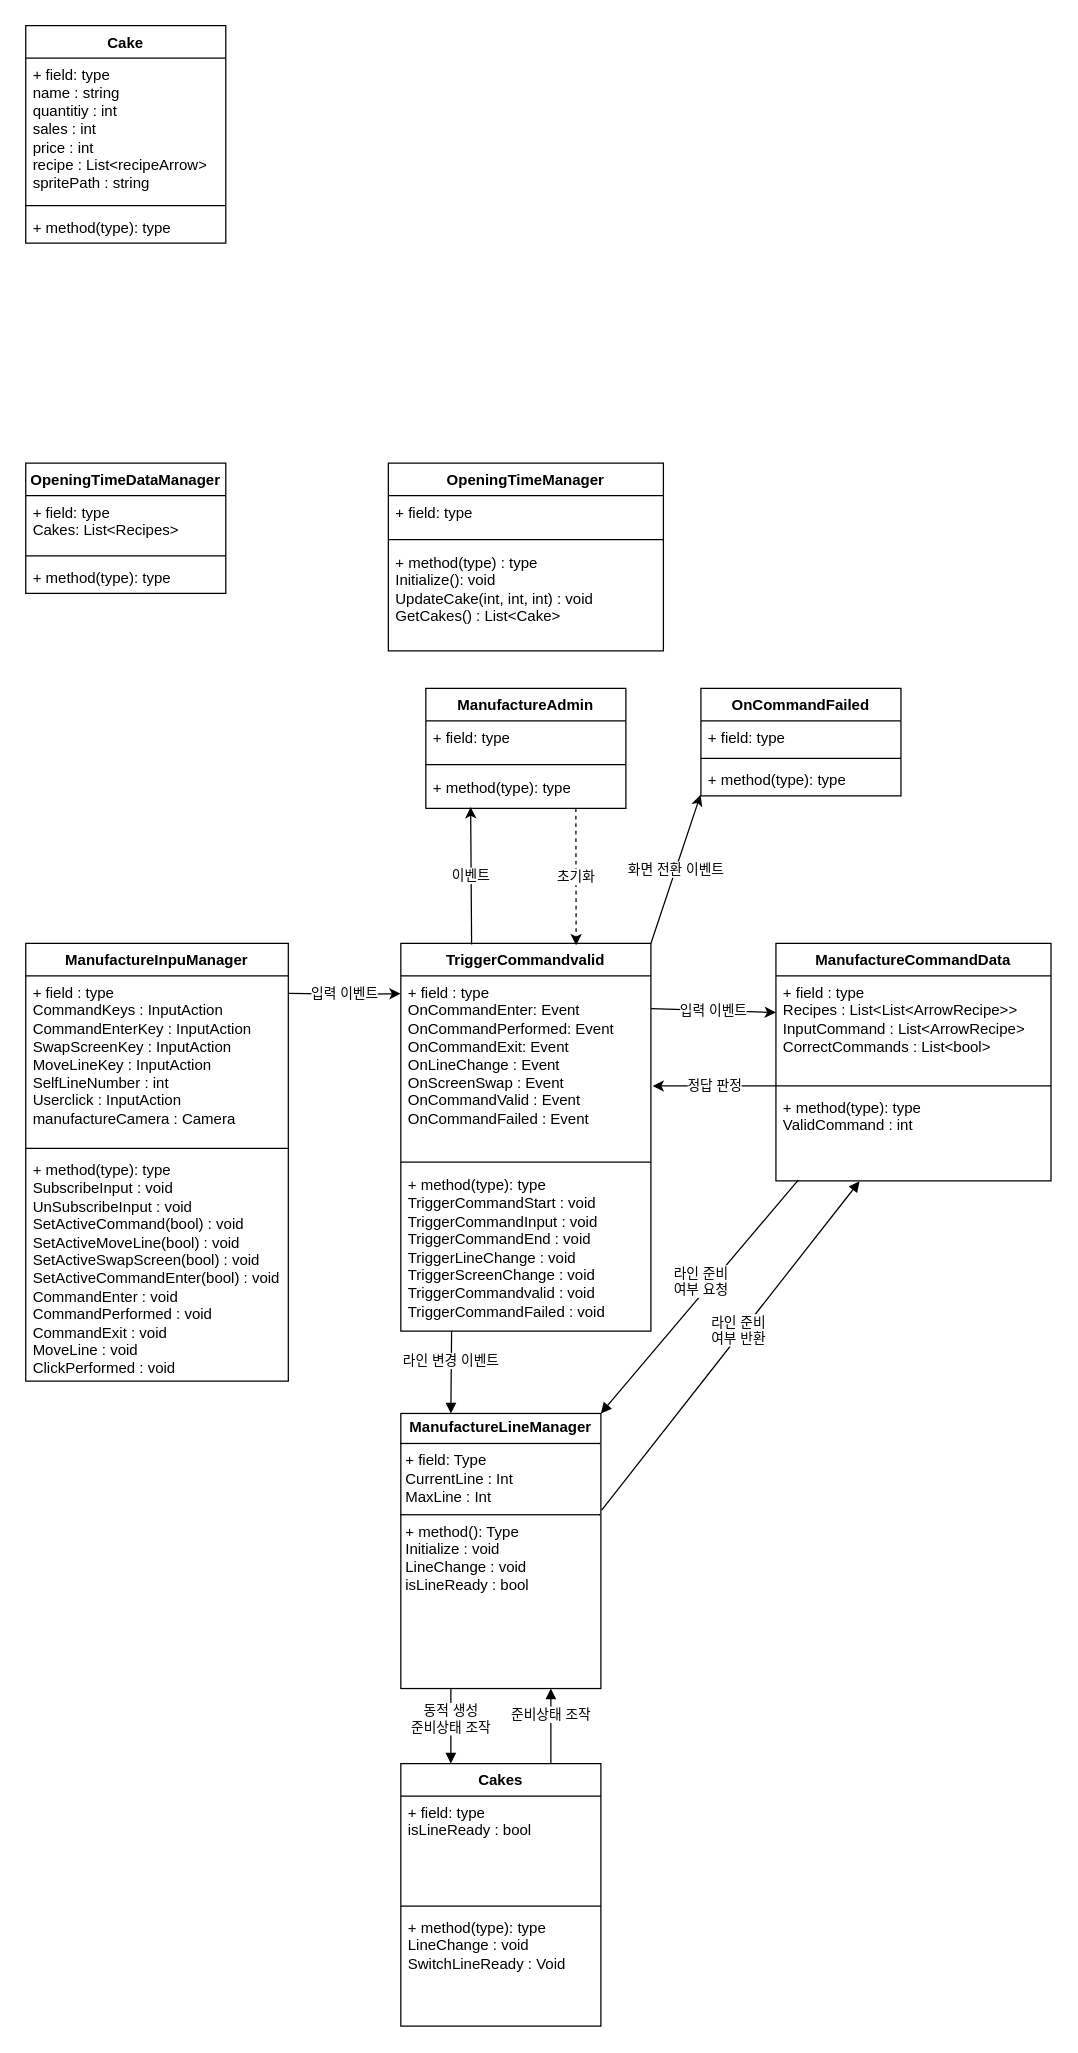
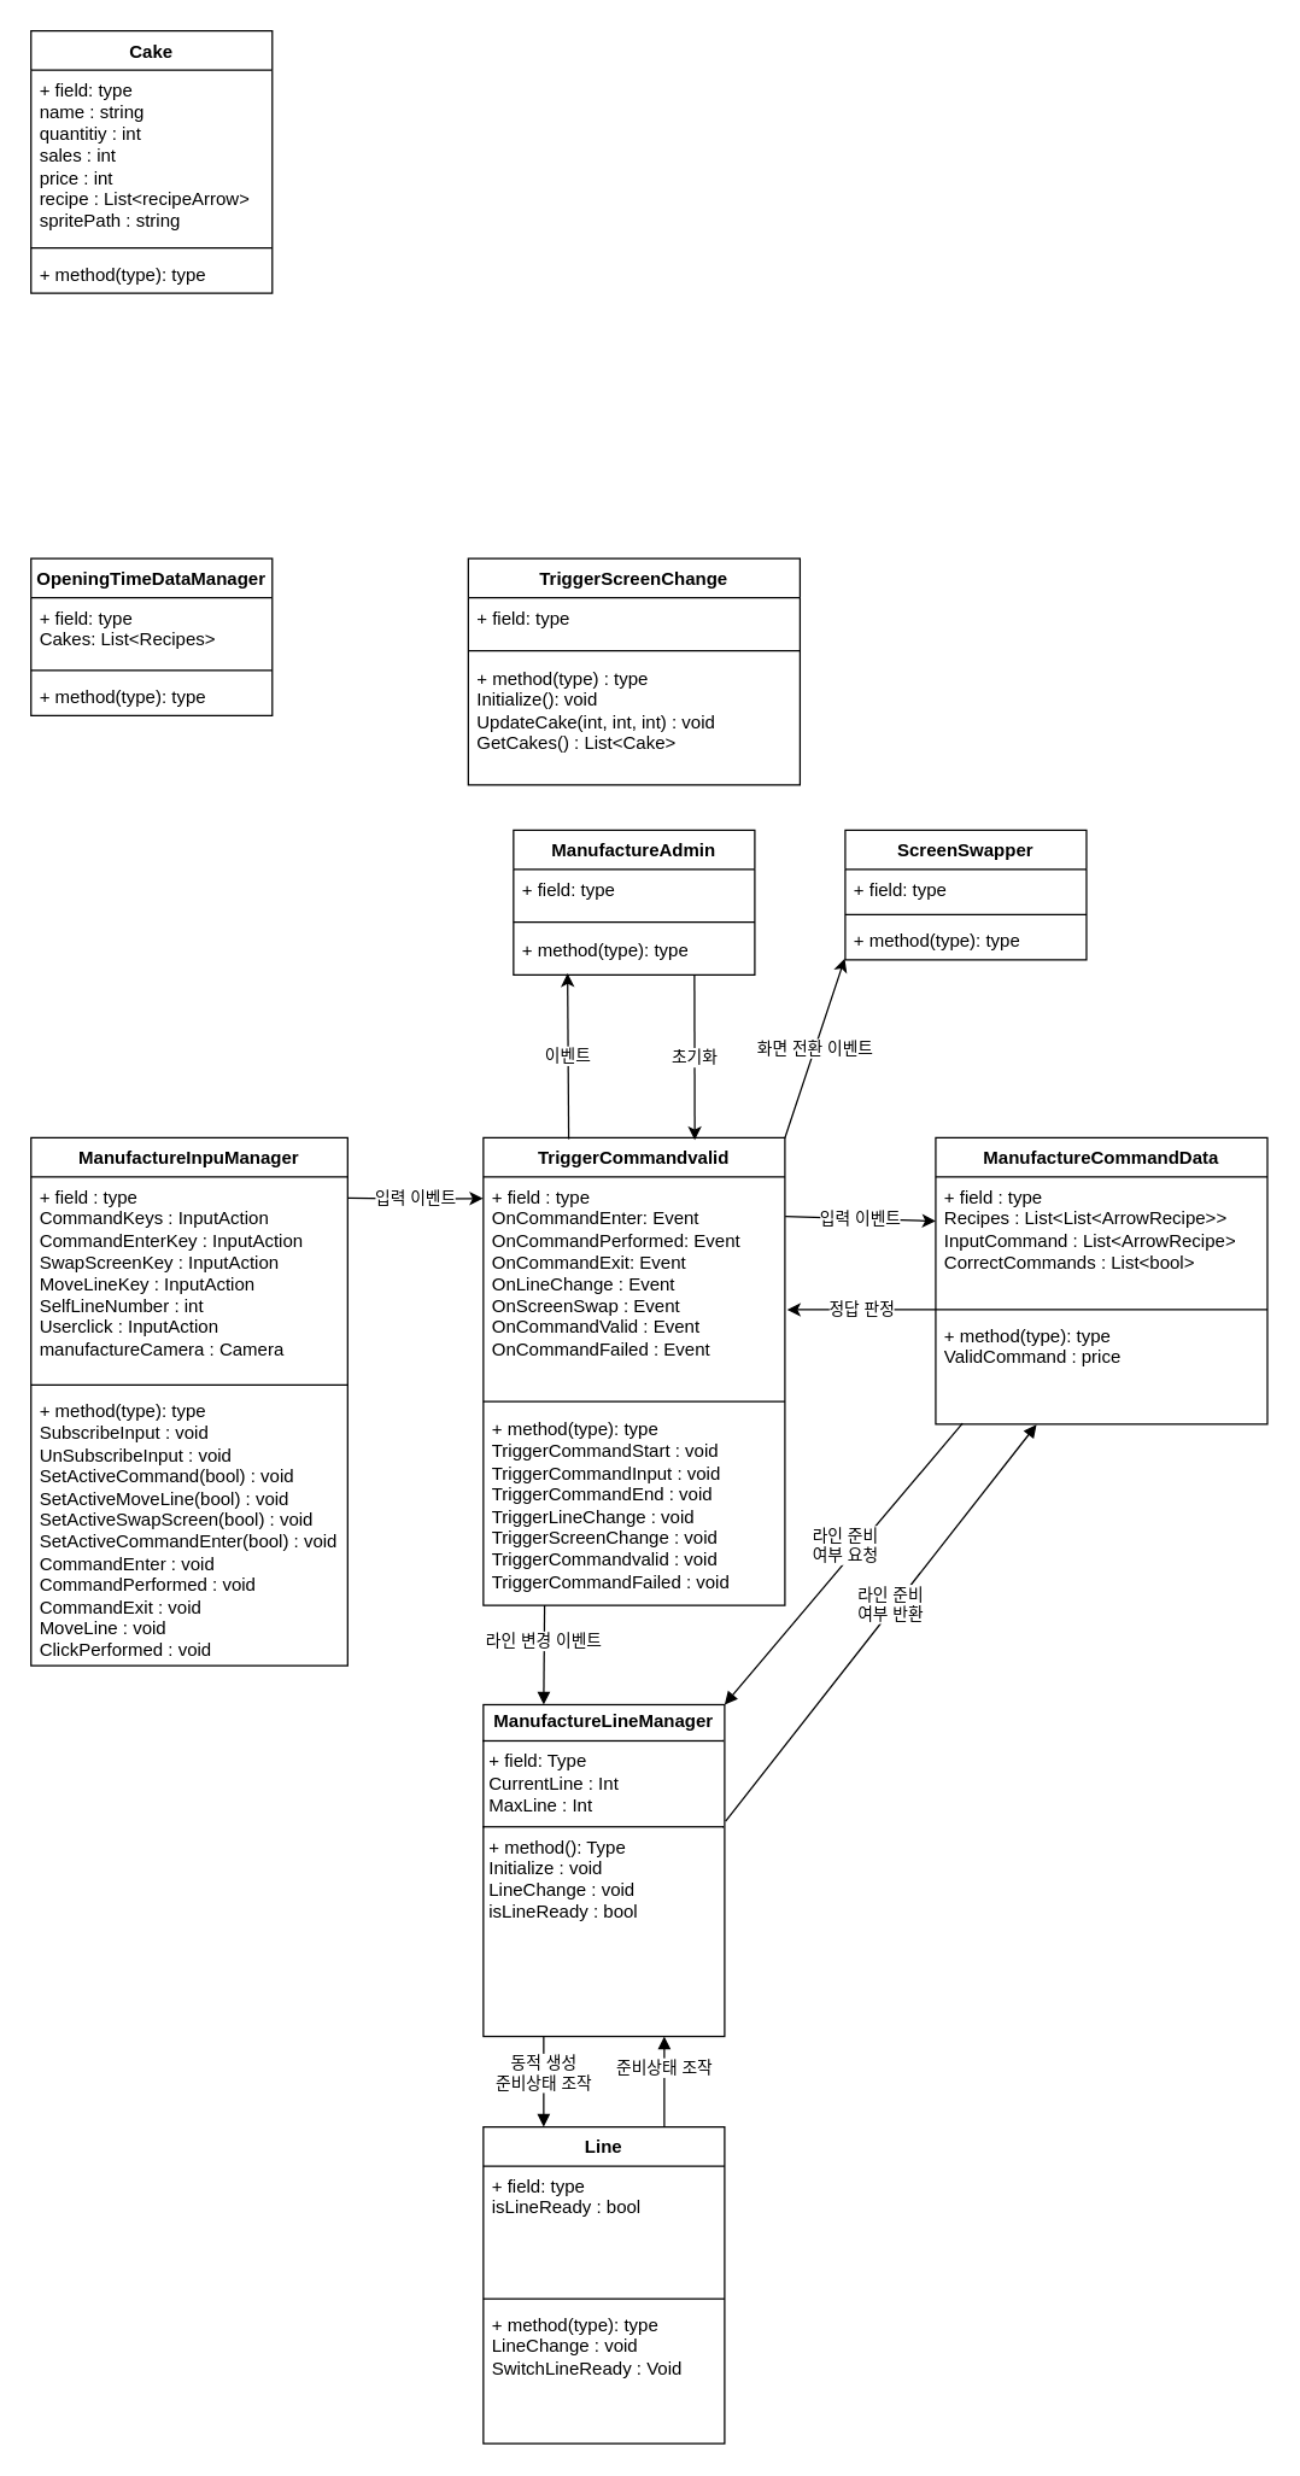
- <mxCell id="2" value="OpeningTimeManager" style="swimlane;fontStyle=1;align=center;verticalAlign=top;childLayout=stackLayout;horizontal=1;startSize=26;horizontalStack=0;resizeParent=1;resizeParentMax=0;resizeLast=0;collapsible=1;marginBottom=0;whiteSpace=wrap;html=1;" parent="1" vertex="1"><mxGeometry x="310" width="220" height="150" as="geometry" y="370" /></mxCell>
+ <mxCell id="2" value="TriggerScreenChange" style="swimlane;fontStyle=1;align=center;verticalAlign=top;childLayout=stackLayout;horizontal=1;startSize=26;horizontalStack=0;resizeParent=1;resizeParentMax=0;resizeLast=0;collapsible=1;marginBottom=0;whiteSpace=wrap;html=1;" parent="1" vertex="1"><mxGeometry x="310" width="220" height="150" as="geometry" y="370" /></mxCell>
- <mxCell id="14" value="OnCommandFailed" style="swimlane;fontStyle=1;align=center;verticalAlign=top;childLayout=stackLayout;horizontal=1;startSize=26;horizontalStack=0;resizeParent=1;resizeParentMax=0;resizeLast=0;collapsible=1;marginBottom=0;whiteSpace=wrap;html=1;" parent="1" vertex="1"><mxGeometry x="560" y="550" width="160" height="86" as="geometry"><mxRectangle x="580" y="120" width="130" height="30" as="alternateBounds" /></mxGeometry></mxCell>
+ <mxCell id="14" value="ScreenSwapper" style="swimlane;fontStyle=1;align=center;verticalAlign=top;childLayout=stackLayout;horizontal=1;startSize=26;horizontalStack=0;resizeParent=1;resizeParentMax=0;resizeLast=0;collapsible=1;marginBottom=0;whiteSpace=wrap;html=1;" parent="1" vertex="1"><mxGeometry x="560" y="550" width="160" height="86" as="geometry"><mxRectangle x="580" y="120" width="130" height="30" as="alternateBounds" /></mxGeometry></mxCell>
- <mxCell id="39" value="초기화" style="endArrow=classic;html=1;rounded=0;entryX=0.701;entryY=0.005;entryDx=0;entryDy=0;entryPerimeter=0;exitX=0.75;exitY=1;exitDx=0;exitDy=0;dashed=1;" parent="1" source="6" target="10" edge="1"><mxGeometry width="50" height="50" relative="1" as="geometry"><mxPoint x="460" y="660" as="sourcePoint" /><mxPoint x="460" y="754.33" as="targetPoint" /></mxGeometry></mxCell>
+ <mxCell id="39" value="초기화" style="endArrow=classic;html=1;rounded=0;entryX=0.701;entryY=0.005;entryDx=0;entryDy=0;entryPerimeter=0;exitX=0.75;exitY=1;exitDx=0;exitDy=0;" parent="1" source="6" target="10" edge="1"><mxGeometry width="50" height="50" relative="1" as="geometry"><mxPoint x="460" y="660" as="sourcePoint" /><mxPoint x="460" y="754.33" as="targetPoint" /></mxGeometry></mxCell>
- <mxCell id="32" value="+ method(type): type&lt;div&gt;ValidCommand : int&lt;/div&gt;&lt;div&gt;&lt;br&gt;&lt;/div&gt;" style="text;strokeColor=none;fillColor=none;align=left;verticalAlign=top;spacingLeft=4;spacingRight=4;overflow=hidden;rotatable=0;points=[[0,0.5],[1,0.5]];portConstraint=eastwest;whiteSpace=wrap;html=1;" parent="29" vertex="1"><mxGeometry y="118" width="220" height="72" as="geometry" /></mxCell>
+ <mxCell id="32" value="+ method(type): type&lt;div&gt;ValidCommand : price&lt;/div&gt;&lt;div&gt;&lt;br&gt;&lt;/div&gt;" style="text;strokeColor=none;fillColor=none;align=left;verticalAlign=top;spacingLeft=4;spacingRight=4;overflow=hidden;rotatable=0;points=[[0,0.5],[1,0.5]];portConstraint=eastwest;whiteSpace=wrap;html=1;" parent="29" vertex="1"><mxGeometry y="118" width="220" height="72" as="geometry" /></mxCell>
- <mxCell id="35" value="Cakes" style="swimlane;fontStyle=1;align=center;verticalAlign=top;childLayout=stackLayout;horizontal=1;startSize=26;horizontalStack=0;resizeParent=1;resizeParentMax=0;resizeLast=0;collapsible=1;marginBottom=0;whiteSpace=wrap;html=1;" parent="1" vertex="1"><mxGeometry x="320" y="1410" width="160" height="210" as="geometry" /></mxCell>
+ <mxCell id="35" value="Line" style="swimlane;fontStyle=1;align=center;verticalAlign=top;childLayout=stackLayout;horizontal=1;startSize=26;horizontalStack=0;resizeParent=1;resizeParentMax=0;resizeLast=0;collapsible=1;marginBottom=0;whiteSpace=wrap;html=1;" parent="1" vertex="1"><mxGeometry x="320" y="1410" width="160" height="210" as="geometry" /></mxCell>
